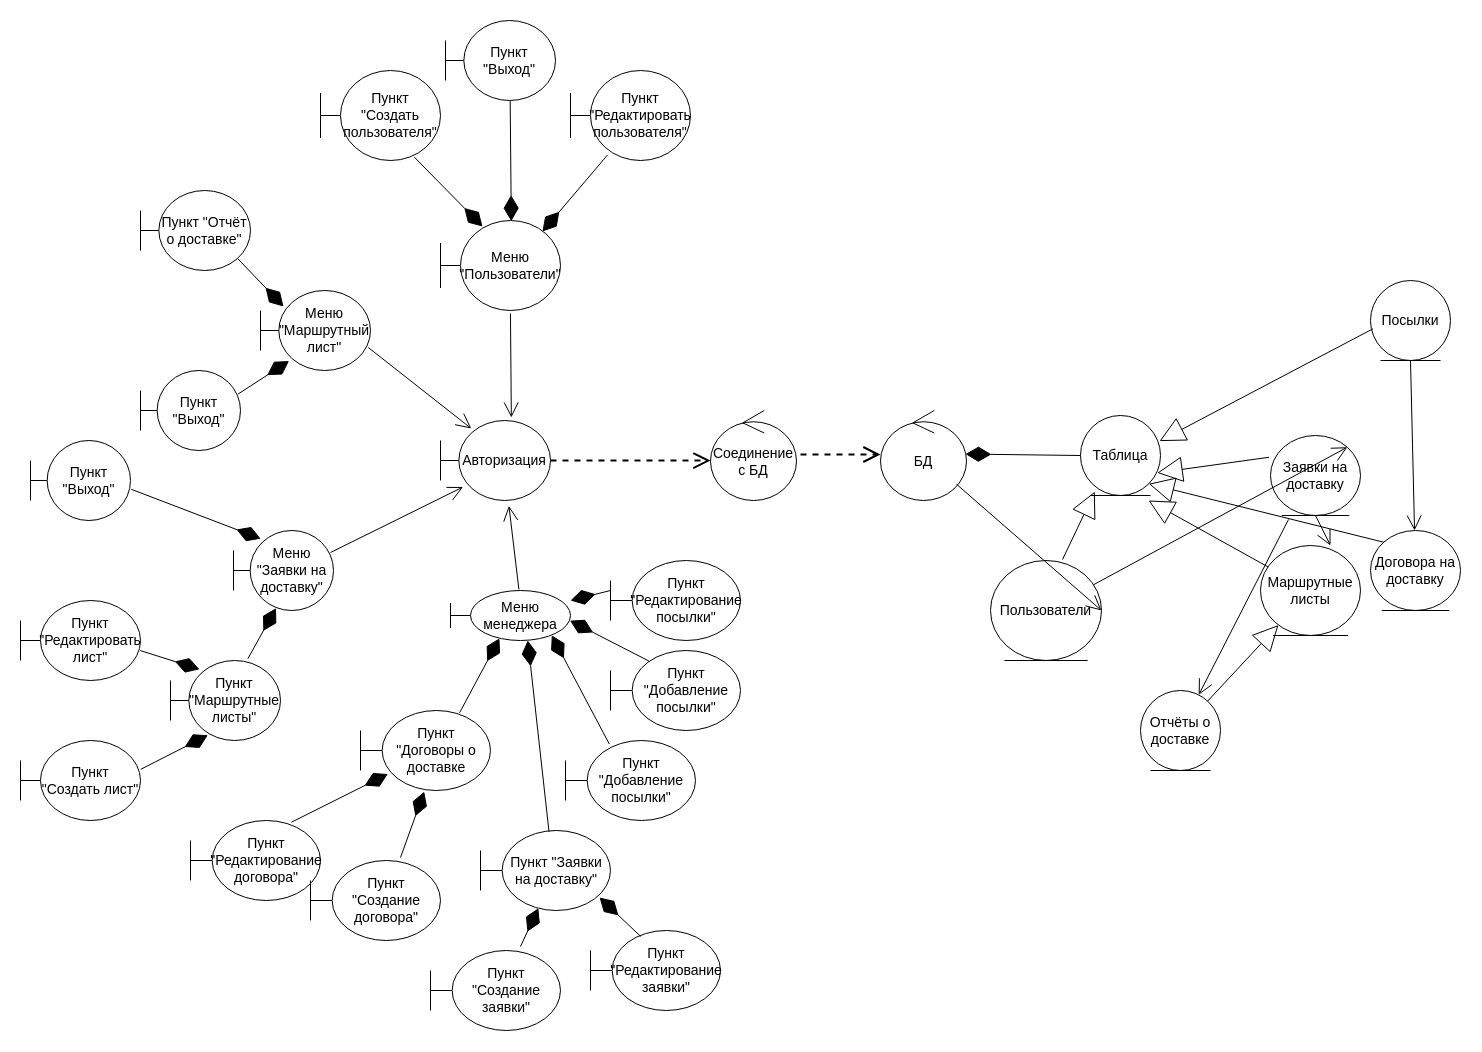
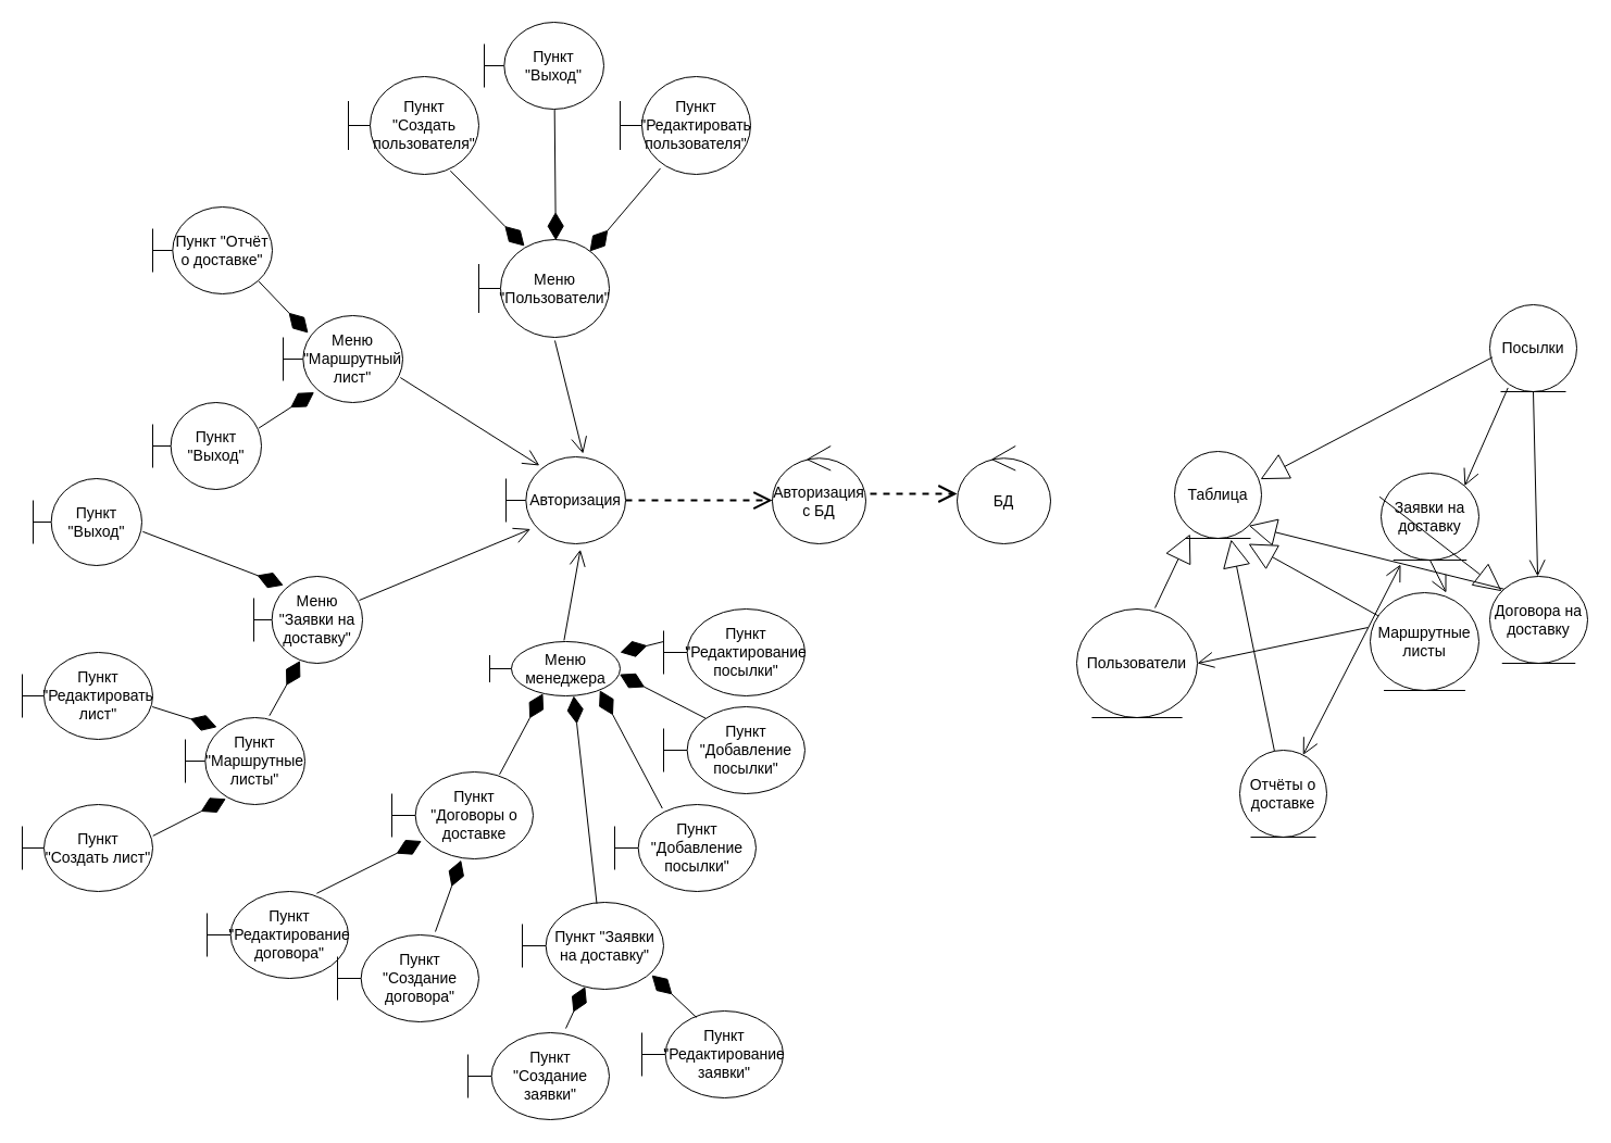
- <mxCell id="52" value="" style="endArrow=diamondThin;html=1;exitX=0;exitY=0.5;exitDx=0;exitDy=0;endFill=1;endSize=23;fontSize=14;entryX=0.988;entryY=0.484;entryDx=0;entryDy=0;entryPerimeter=0;" parent="1" source="51" target="49" edge="1"><mxGeometry width="50" height="50" relative="1" as="geometry"><mxPoint x="1050" y="449.09" as="sourcePoint" /><mxPoint x="990" y="470.908" as="targetPoint" /></mxGeometry></mxCell>
- <mxCell id="4" value="Авторизация" style="shape=umlBoundary;whiteSpace=wrap;html=1;fontSize=14;" parent="1" vertex="1"><mxGeometry x="440" y="420" width="110" height="80" as="geometry" /></mxCell>
+ <mxCell id="4" value="Авторизация" style="shape=umlBoundary;whiteSpace=wrap;html=1;fontSize=14;" parent="1" vertex="1"><mxGeometry x="465" y="420" width="110" height="80" as="geometry" /></mxCell>
- <mxCell id="2" value="Соединение с БД" style="ellipse;shape=umlControl;whiteSpace=wrap;html=1;fontSize=14;" parent="1" vertex="1"><mxGeometry x="710" y="410" width="86" height="90" as="geometry" /></mxCell>
+ <mxCell id="2" value="Авторизация с БД" style="ellipse;shape=umlControl;whiteSpace=wrap;html=1;fontSize=14;" parent="1" vertex="1"><mxGeometry x="710" y="410" width="86" height="90" as="geometry" /></mxCell>
- <mxCell id="61" value="" style="endArrow=block;html=1;exitX=-0.015;exitY=0.272;exitDx=0;exitDy=0;endFill=0;endSize=23;fontSize=14;entryX=0.959;entryY=0.717;entryDx=0;entryDy=0;exitPerimeter=0;entryPerimeter=0;" parent="1" source="58" target="51" edge="1"><mxGeometry width="50" height="50" relative="1" as="geometry"><mxPoint x="1166.097" y="584.788" as="sourcePoint" /><mxPoint x="1130" y="505" as="targetPoint" /></mxGeometry></mxCell>
+ <mxCell id="61" value="" style="endArrow=block;html=1;exitX=-0.015;exitY=0.272;exitDx=0;exitDy=0;endFill=0;endSize=23;fontSize=14;exitPerimeter=0;" parent="1" source="58" target="57" edge="1"><mxGeometry width="50" height="50" relative="1" as="geometry"><mxPoint x="1166.097" y="584.788" as="sourcePoint" /><mxPoint x="1130" y="505" as="targetPoint" /></mxGeometry></mxCell>
- <mxCell id="60" value="" style="endArrow=none;html=1;strokeWidth=1;fontSize=14;exitX=1;exitY=0;exitDx=0;exitDy=0;endSize=13;endFill=0;startArrow=open;startFill=0;targetPerimeterSpacing=0;startSize=13;" parent="1" source="58" target="53" edge="1"><mxGeometry width="50" height="50" relative="1" as="geometry"><mxPoint x="1244.903" y="584.788" as="sourcePoint" /><mxPoint x="1449.04" y="454.08" as="targetPoint" /></mxGeometry></mxCell>
+ <mxCell id="60" value="" style="endArrow=none;html=1;strokeWidth=1;fontSize=14;entryX=0.209;entryY=0.956;entryDx=0;entryDy=0;entryPerimeter=0;exitX=1;exitY=0;exitDx=0;exitDy=0;endSize=13;endFill=0;startArrow=open;startFill=0;targetPerimeterSpacing=0;startSize=13;" parent="1" source="58" target="54" edge="1"><mxGeometry width="50" height="50" relative="1" as="geometry"><mxPoint x="1244.903" y="584.788" as="sourcePoint" /><mxPoint x="1449.04" y="454.08" as="targetPoint" /></mxGeometry></mxCell>
- <mxCell id="69" value="" style="endArrow=none;html=1;strokeWidth=1;fontSize=14;endSize=13;endFill=0;startArrow=open;startFill=0;targetPerimeterSpacing=0;startSize=13;entryX=0.2;entryY=1.05;entryDx=0;entryDy=0;entryPerimeter=0;" edge="1" parent="1" source="56" target="58"><mxGeometry width="50" height="50" relative="1" as="geometry"><mxPoint x="1215" y="710" as="sourcePoint" /><mxPoint x="1268" y="672.04" as="targetPoint" /></mxGeometry></mxCell>
+ <mxCell id="69" value="" style="endArrow=open;html=1;strokeWidth=1;fontSize=14;endSize=13;endFill=0;startArrow=open;startFill=0;targetPerimeterSpacing=0;startSize=13;entryX=0.2;entryY=1.05;entryDx=0;entryDy=0;entryPerimeter=0;" edge="1" parent="1" source="56" target="58"><mxGeometry width="50" height="50" relative="1" as="geometry"><mxPoint x="1215" y="710" as="sourcePoint" /><mxPoint x="1268" y="672.04" as="targetPoint" /></mxGeometry></mxCell>
- <mxCell id="68" value="" style="endArrow=none;html=1;strokeWidth=1;fontSize=14;endSize=13;endFill=0;startArrow=open;startFill=0;targetPerimeterSpacing=0;startSize=13;exitX=1;exitY=0.5;exitDx=0;exitDy=0;" edge="1" parent="1" source="53" target="49"><mxGeometry width="50" height="50" relative="1" as="geometry"><mxPoint x="1320" y="640" as="sourcePoint" /><mxPoint x="1335" y="510" as="targetPoint" /></mxGeometry></mxCell>
+ <mxCell id="68" value="" style="endArrow=none;html=1;strokeWidth=1;fontSize=14;entryX=-0.02;entryY=0.356;entryDx=0;entryDy=0;endSize=13;endFill=0;startArrow=open;startFill=0;targetPerimeterSpacing=0;startSize=13;exitX=1;exitY=0.5;exitDx=0;exitDy=0;entryPerimeter=0;" edge="1" parent="1" source="53" target="55"><mxGeometry width="50" height="50" relative="1" as="geometry"><mxPoint x="1320" y="640" as="sourcePoint" /><mxPoint x="1335" y="510" as="targetPoint" /></mxGeometry></mxCell>
- <mxCell id="64" value="" style="endArrow=block;html=1;endFill=0;endSize=23;fontSize=14;" parent="1" source="56" target="55" edge="1"><mxGeometry width="50" height="50" relative="1" as="geometry"><mxPoint x="1386.743" y="317.569" as="sourcePoint" /><mxPoint x="1158.284" y="436.716" as="targetPoint" /></mxGeometry></mxCell>
+ <mxCell id="64" value="" style="endArrow=block;html=1;endFill=0;endSize=23;fontSize=14;entryX=0.65;entryY=1.013;entryDx=0;entryDy=0;entryPerimeter=0;" parent="1" source="56" target="51" edge="1"><mxGeometry width="50" height="50" relative="1" as="geometry"><mxPoint x="1386.743" y="317.569" as="sourcePoint" /><mxPoint x="1158.284" y="436.716" as="targetPoint" /></mxGeometry></mxCell>
